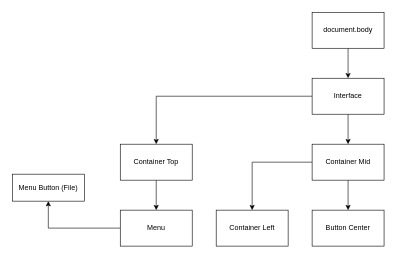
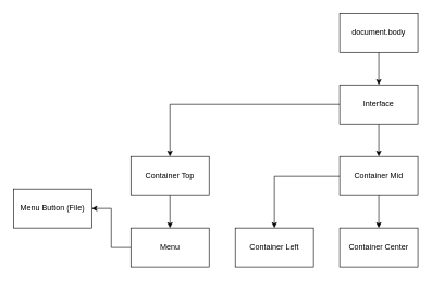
- <mxCell id="16" value="Menu Button (File)" style="whiteSpace=wrap;html=1;rounded=0;" vertex="1" parent="1"><mxGeometry x="20" y="290" width="120" height="45" as="geometry" /></mxCell>
+ <mxCell id="16" value="Menu Button (File)" style="whiteSpace=wrap;html=1;rounded=0;" vertex="1" parent="1"><mxGeometry x="20" y="290" width="120" height="60" as="geometry" /></mxCell>
- <mxCell id="13" value="Button Center" style="whiteSpace=wrap;html=1;rounded=0;" vertex="1" parent="1"><mxGeometry x="520" y="350" width="120" height="60" as="geometry" /></mxCell>
+ <mxCell id="13" value="Container Center" style="whiteSpace=wrap;html=1;rounded=0;" vertex="1" parent="1"><mxGeometry x="520" y="350" width="120" height="60" as="geometry" /></mxCell>
